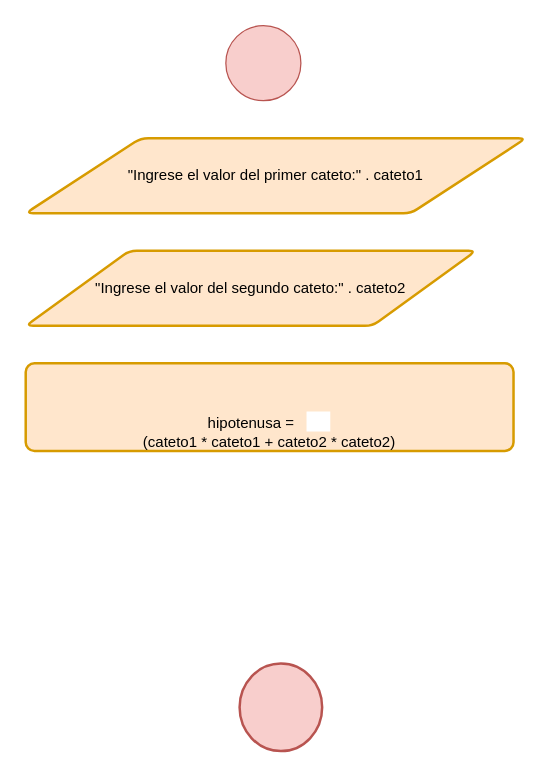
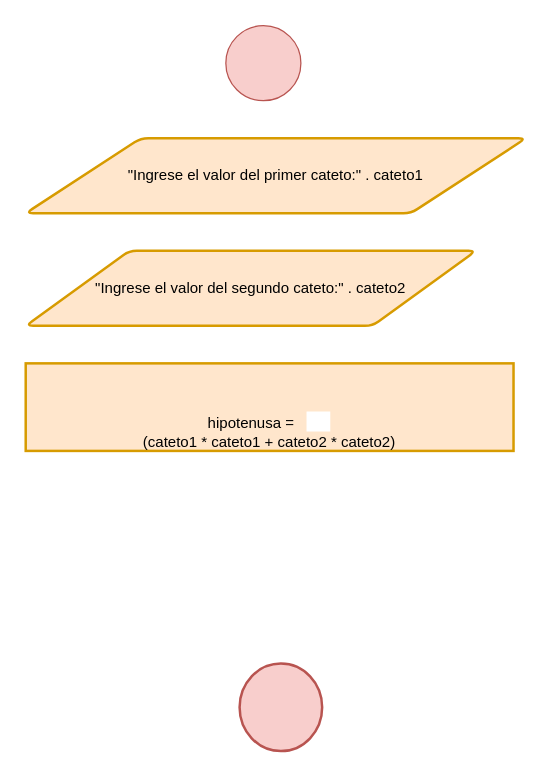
- <mxCell id="6" value="hipotenusa =&amp;nbsp;&amp;nbsp;&amp;nbsp;&lt;span style=&quot;color: rgb(32, 33, 34); font-family: sans-serif; font-size: 14px; text-align: start; background-color: rgb(255, 255, 255);&quot; class=&quot;mwe-math-element&quot;&gt;&lt;span style=&quot;display: none; clip: rect(1px, 1px, 1px, 1px); overflow: hidden; position: absolute; width: 1px; height: 1px; opacity: 0;&quot; class=&quot;mwe-math-mathml-inline mwe-math-mathml-a11y&quot;&gt;&lt;math xmlns=&quot;http://www.w3.org/1998/Math/MathML&quot;&gt;&lt;mrow class=&quot;MJX-TeXAtom-ORD&quot;&gt;&lt;mstyle scriptlevel=&quot;0&quot; displaystyle=&quot;true&quot;&gt;&lt;mrow class=&quot;MJX-TeXAtom-ORD&quot;&gt;&lt;msqrt&gt;&lt;mspace width=&quot;thickmathspace&quot;&gt;&lt;/mspace&gt;&lt;/msqrt&gt;&lt;/mrow&gt;&lt;/mstyle&gt;&lt;/mrow&gt;&lt;/math&gt;&lt;/span&gt;&lt;img style=&quot;border: 0px; vertical-align: -1.505ex; margin: 0px; display: inline-block; width: 2.581ex; height: 3.009ex;&quot; alt=&quot;{\displaystyle {\sqrt {\;}}}&quot; aria-hidden=&quot;true&quot; class=&quot;mwe-math-fallback-image-inline&quot; src=&quot;https://wikimedia.org/api/rest_v1/media/math/render/svg/8ffd20af41fea39bf4979bf884c7fc7533a06ae6&quot;&gt;&lt;/span&gt;&lt;br&gt;&lt;span style=&quot;background-color: initial;&quot;&gt;(cateto1 * cateto1 + cateto2 * cateto2)&lt;/span&gt;" style="rounded=1;whiteSpace=wrap;html=1;absoluteArcSize=1;arcSize=14;strokeWidth=2;fillColor=#ffe6cc;strokeColor=#d79b00;" vertex="1" parent="1"><mxGeometry x="20" y="290" width="390" height="70" as="geometry" /></mxCell>
+ <mxCell id="6" value="hipotenusa =&amp;nbsp;&amp;nbsp;&amp;nbsp;&lt;span style=&quot;color: rgb(32, 33, 34); font-family: sans-serif; font-size: 14px; text-align: start; background-color: rgb(255, 255, 255);&quot; class=&quot;mwe-math-element&quot;&gt;&lt;span style=&quot;display: none; clip: rect(1px, 1px, 1px, 1px); overflow: hidden; position: absolute; width: 1px; height: 1px; opacity: 0;&quot; class=&quot;mwe-math-mathml-inline mwe-math-mathml-a11y&quot;&gt;&lt;math xmlns=&quot;http://www.w3.org/1998/Math/MathML&quot;&gt;&lt;mrow class=&quot;MJX-TeXAtom-ORD&quot;&gt;&lt;mstyle scriptlevel=&quot;0&quot; displaystyle=&quot;true&quot;&gt;&lt;mrow class=&quot;MJX-TeXAtom-ORD&quot;&gt;&lt;msqrt&gt;&lt;mspace width=&quot;thickmathspace&quot;&gt;&lt;/mspace&gt;&lt;/msqrt&gt;&lt;/mrow&gt;&lt;/mstyle&gt;&lt;/mrow&gt;&lt;/math&gt;&lt;/span&gt;&lt;img style=&quot;border: 0px; vertical-align: -1.505ex; margin: 0px; display: inline-block; width: 2.581ex; height: 3.009ex;&quot; alt=&quot;{\displaystyle {\sqrt {\;}}}&quot; aria-hidden=&quot;true&quot; class=&quot;mwe-math-fallback-image-inline&quot; src=&quot;https://wikimedia.org/api/rest_v1/media/math/render/svg/8ffd20af41fea39bf4979bf884c7fc7533a06ae6&quot;&gt;&lt;/span&gt;&lt;br&gt;&lt;span style=&quot;background-color: initial;&quot;&gt;(cateto1 * cateto1 + cateto2 * cateto2)&lt;/span&gt;" style="whiteSpace=wrap;html=1;absoluteArcSize=1;arcSize=14;strokeWidth=2;fillColor=#ffe6cc;strokeColor=#d79b00;rounded=0;" vertex="1" parent="1"><mxGeometry x="20" y="290" width="390" height="70" as="geometry" /></mxCell>
